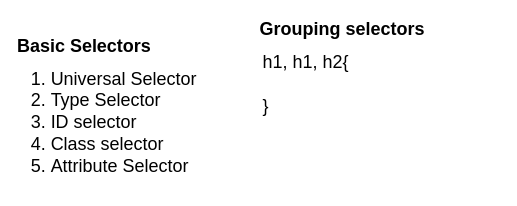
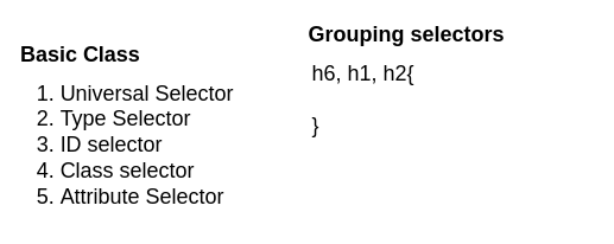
- <mxCell id="2" value="Basic Selectors" style="text;html=1;strokeColor=none;fillColor=none;align=left;verticalAlign=middle;whiteSpace=wrap;rounded=0;fontStyle=1;fontSize=24;" parent="1" vertex="1"><mxGeometry x="20" y="43" width="200" height="37" as="geometry" /></mxCell>
+ <mxCell id="2" value="Basic Class" style="text;html=1;strokeColor=none;fillColor=none;align=left;verticalAlign=middle;whiteSpace=wrap;rounded=0;fontStyle=1;fontSize=24;" parent="1" vertex="1"><mxGeometry x="20" y="43" width="200" height="37" as="geometry" /></mxCell>
- <mxCell id="5" value="&lt;span&gt;h1, h1, h2{&lt;/span&gt;&lt;br&gt;&lt;span&gt;&lt;br&gt;}&lt;/span&gt;" style="text;html=1;strokeColor=none;fillColor=none;align=left;verticalAlign=middle;whiteSpace=wrap;rounded=0;fontSize=24;" vertex="1" parent="1"><mxGeometry x="348" y="75" width="319" height="73" as="geometry" /></mxCell>
+ <mxCell id="5" value="&lt;span&gt;h6, h1, h2{&lt;/span&gt;&lt;br&gt;&lt;span&gt;&lt;br&gt;}&lt;/span&gt;" style="text;html=1;strokeColor=none;fillColor=none;align=left;verticalAlign=middle;whiteSpace=wrap;rounded=0;fontSize=24;" vertex="1" parent="1"><mxGeometry x="348" y="75" width="319" height="73" as="geometry" /></mxCell>
